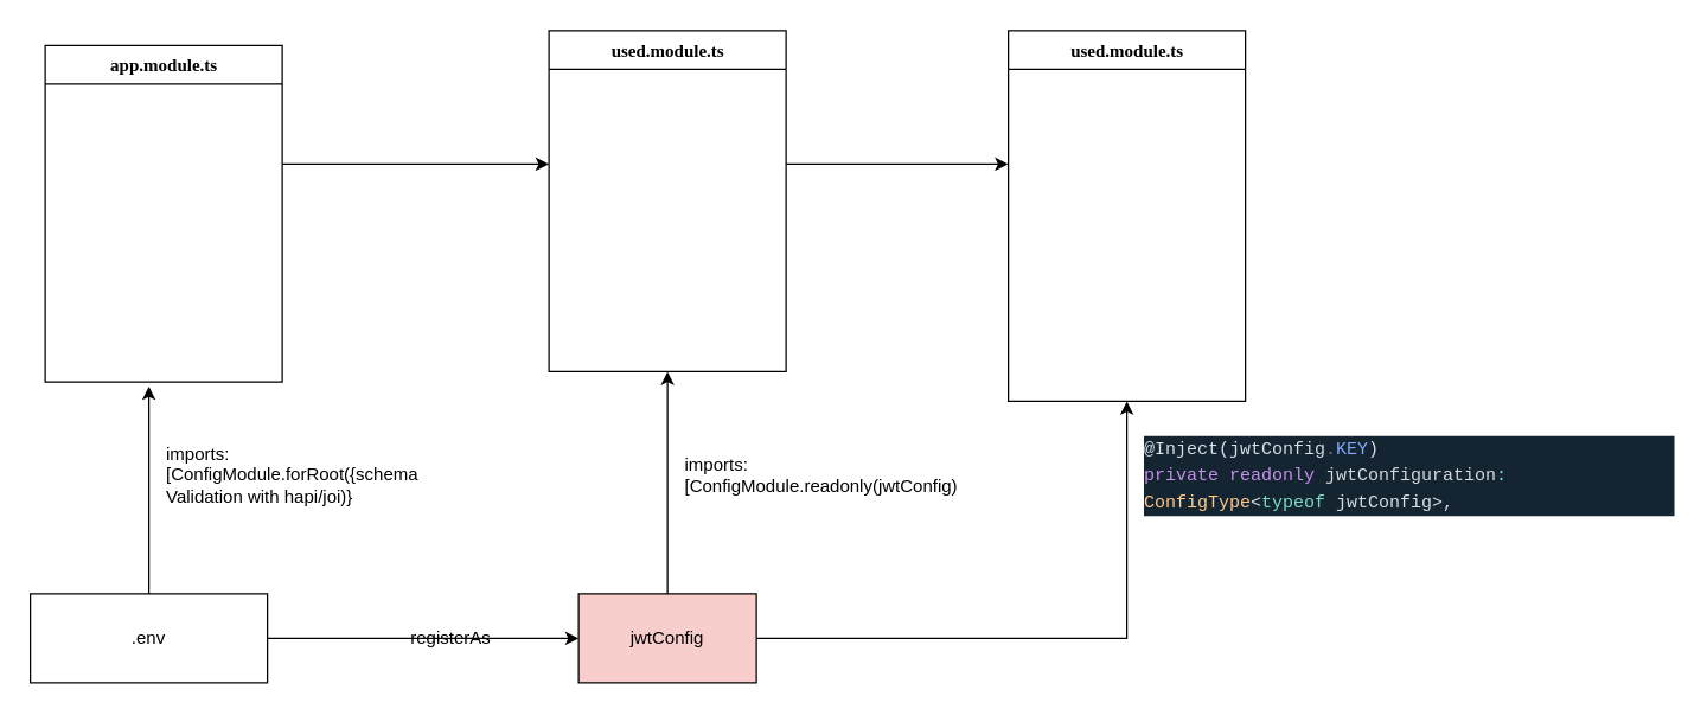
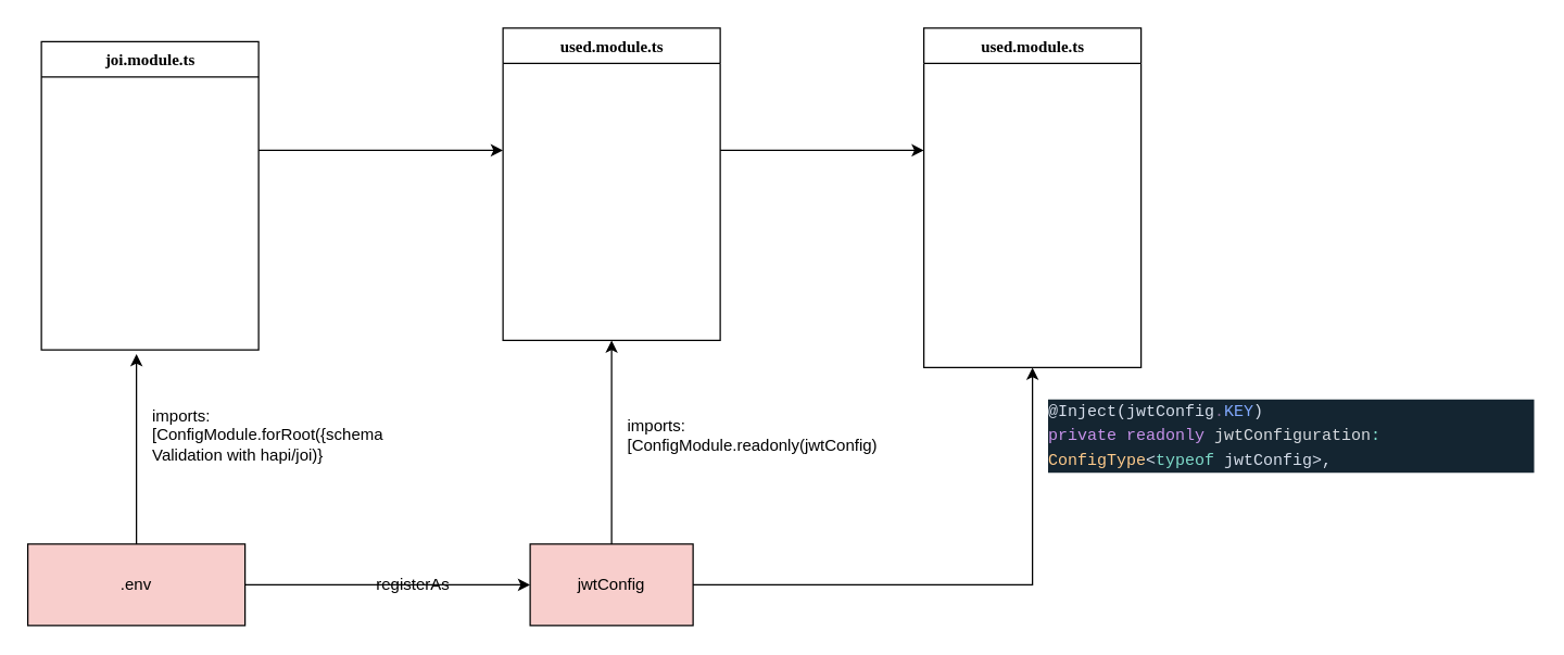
- <mxCell id="2" value="app.module.ts" style="swimlane;html=1;fontStyle=1;align=center;verticalAlign=top;childLayout=stackLayout;horizontal=1;startSize=26;horizontalStack=0;resizeParent=1;resizeLast=0;collapsible=1;marginBottom=0;swimlaneFillColor=#ffffff;rounded=0;shadow=0;comic=0;labelBackgroundColor=none;strokeWidth=1;fillColor=none;fontFamily=Verdana;fontSize=12" vertex="1" parent="1"><mxGeometry x="30" y="30" width="160" height="227" as="geometry" /></mxCell>
+ <mxCell id="2" value="joi.module.ts" style="swimlane;html=1;fontStyle=1;align=center;verticalAlign=top;childLayout=stackLayout;horizontal=1;startSize=26;horizontalStack=0;resizeParent=1;resizeLast=0;collapsible=1;marginBottom=0;swimlaneFillColor=#ffffff;rounded=0;shadow=0;comic=0;labelBackgroundColor=none;strokeWidth=1;fillColor=none;fontFamily=Verdana;fontSize=12" vertex="1" parent="1"><mxGeometry x="30" y="30" width="160" height="227" as="geometry" /></mxCell>
- <mxCell id="7" value=".env" style="rounded=0;whiteSpace=wrap;html=1;" vertex="1" parent="1"><mxGeometry x="20" y="400" width="160" height="60" as="geometry" /></mxCell>
+ <mxCell id="7" value=".env" style="rounded=0;whiteSpace=wrap;html=1;fillColor=#f8cecc;" vertex="1" parent="1"><mxGeometry x="20" y="400" width="160" height="60" as="geometry" /></mxCell>
